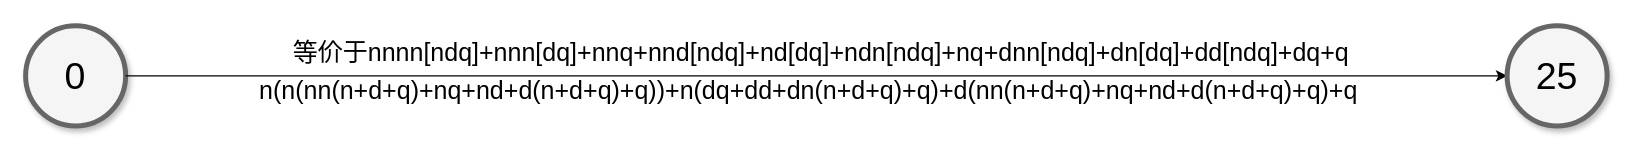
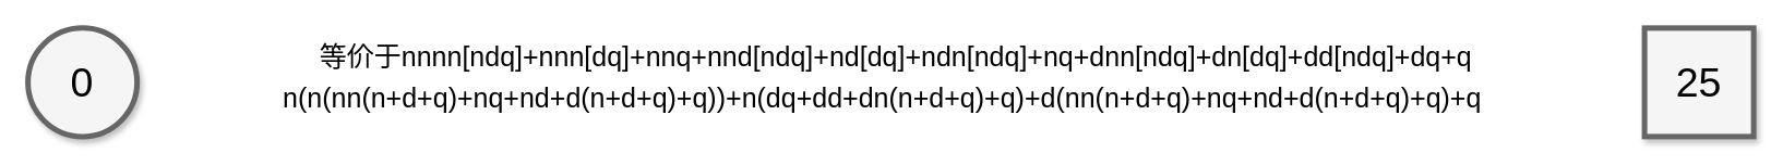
- <mxCell id="3" value="" style="edgeStyle=orthogonalEdgeStyle;rounded=0;orthogonalLoop=1;jettySize=auto;html=1;entryX=0;entryY=0.5;entryDx=0;entryDy=0;exitX=1;exitY=0.5;exitDx=0;exitDy=0;" parent="1" source="2" target="4" edge="1"><mxGeometry relative="1" as="geometry"><mxPoint x="325" y="60" as="sourcePoint" /><mxPoint x="1125" y="60" as="targetPoint" /></mxGeometry></mxCell>
- <mxCell id="4" value="25" style="ellipse;whiteSpace=wrap;html=1;rounded=0;shadow=1;strokeColor=#666666;strokeWidth=4;fontSize=30;align=center;fillColor=#f5f5f5;" parent="1" vertex="1"><mxGeometry x="1205" y="20" width="80" height="80" as="geometry" /></mxCell>
+ <mxCell id="4" value="25" style="whiteSpace=wrap;html=1;shadow=1;strokeColor=#666666;strokeWidth=4;fontSize=30;align=center;fillColor=#f5f5f5;rounded=0;" parent="1" vertex="1"><mxGeometry x="1205" y="20" width="80" height="80" as="geometry" /></mxCell>
